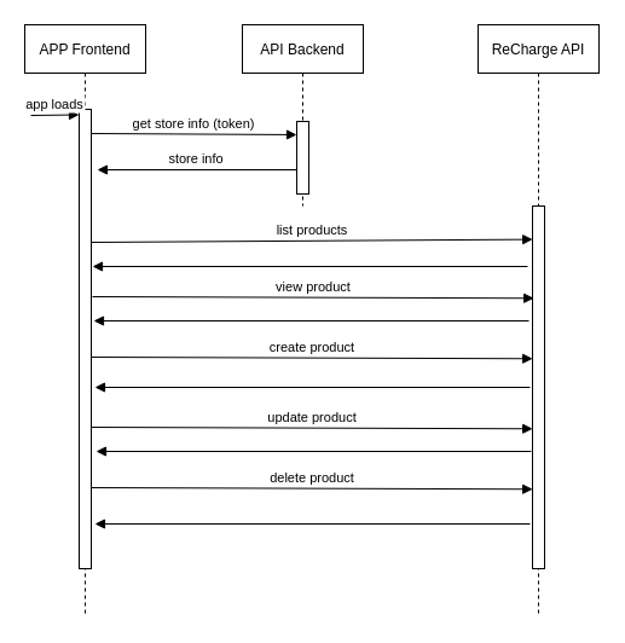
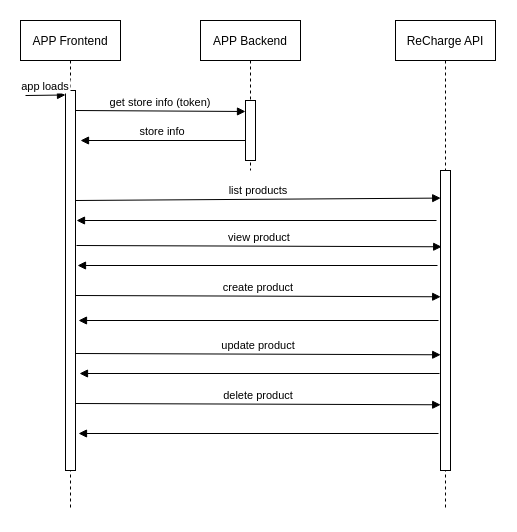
- <mxCell id="4" value="API Backend" style="shape=umlLifeline;perimeter=lifelinePerimeter;container=1;collapsible=0;recursiveResize=0;rounded=0;shadow=0;strokeWidth=1;" parent="1" vertex="1"><mxGeometry x="200" y="20" width="100" height="150" as="geometry" /></mxCell>
+ <mxCell id="4" value="APP Backend" style="shape=umlLifeline;perimeter=lifelinePerimeter;container=1;collapsible=0;recursiveResize=0;rounded=0;shadow=0;strokeWidth=1;" parent="1" vertex="1"><mxGeometry x="200" y="20" width="100" height="150" as="geometry" /></mxCell>
